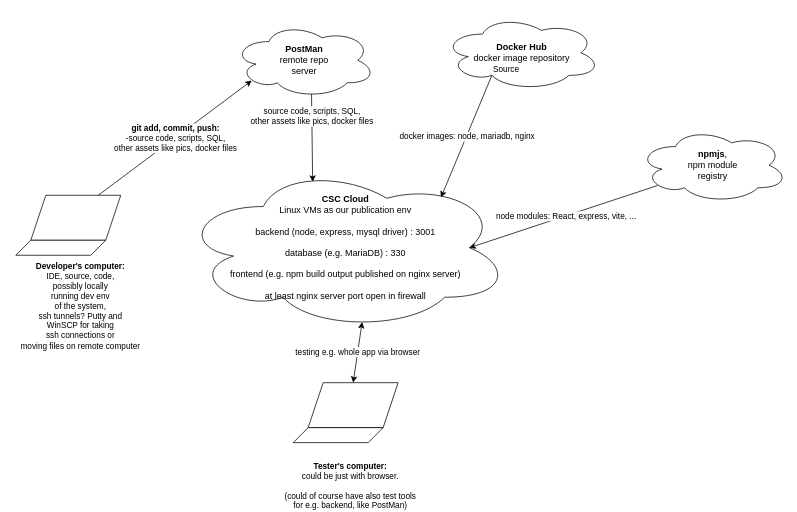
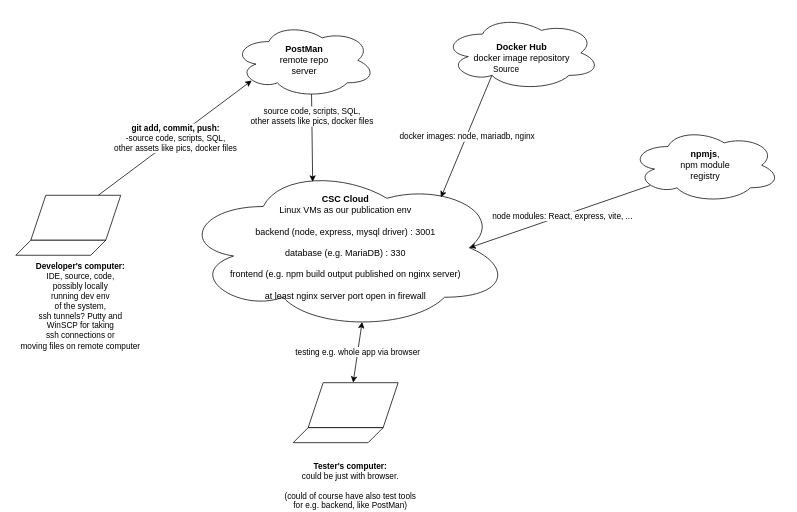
- <mxCell id="6" value="&lt;b&gt;npmjs&lt;/b&gt;, &lt;br&gt;npm module &lt;br&gt;registry" style="ellipse;shape=cloud;whiteSpace=wrap;html=1;" vertex="1" parent="1"><mxGeometry x="850" y="170" width="200" height="100" as="geometry" /></mxCell>
+ <mxCell id="6" value="&lt;b&gt;npmjs&lt;/b&gt;, &lt;br&gt;npm module &lt;br&gt;registry" style="ellipse;shape=cloud;whiteSpace=wrap;html=1;" vertex="1" parent="1"><mxGeometry x="840" y="170" width="200" height="100" as="geometry" /></mxCell>
